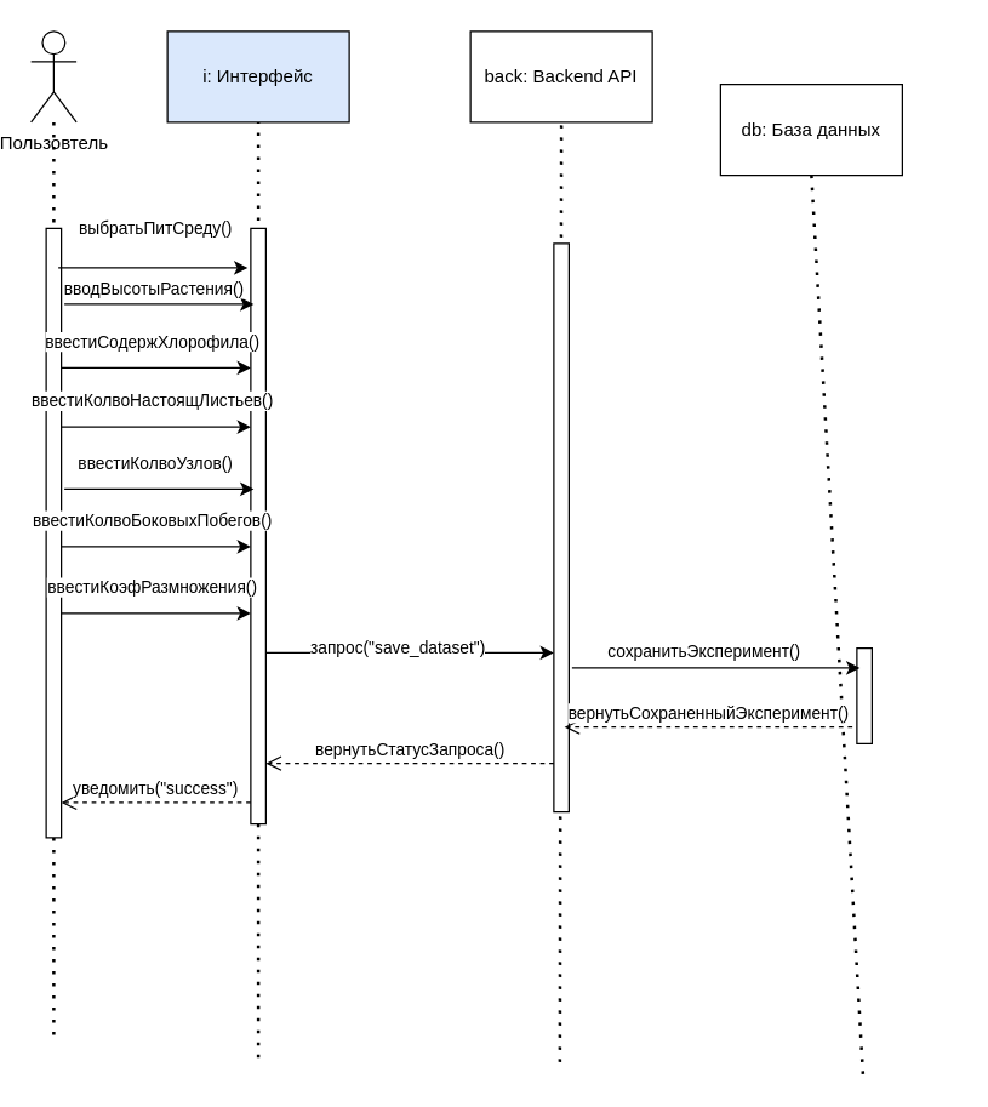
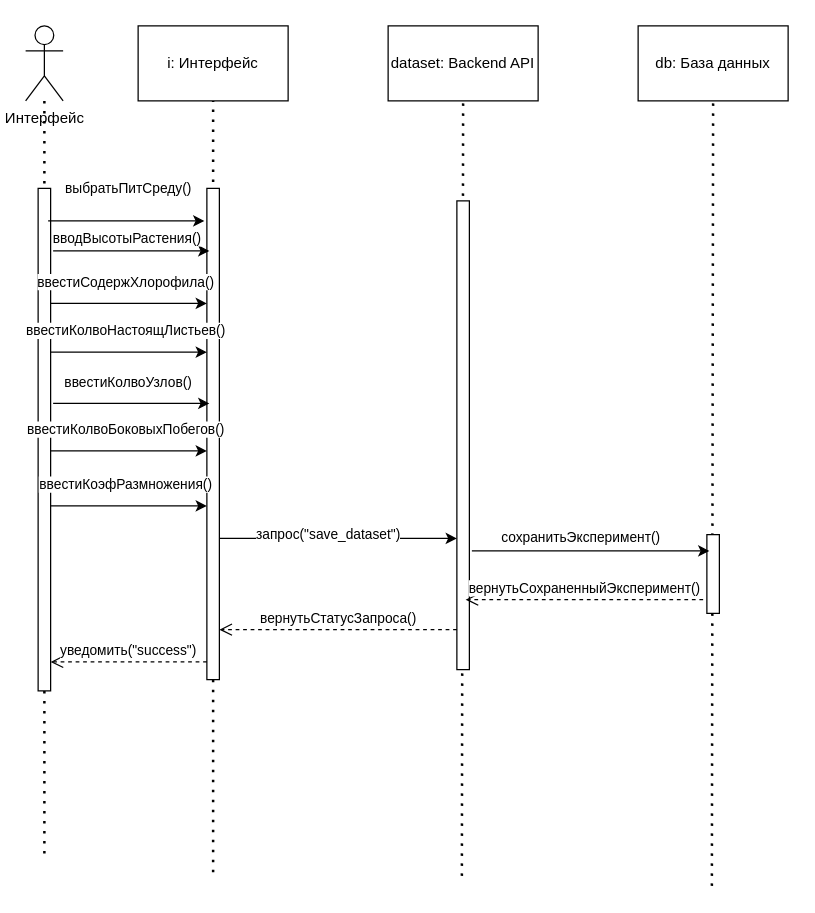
- <mxCell id="7" value="i: Интерфейс" style="rounded=0;whiteSpace=wrap;html=1;fillColor=#dae8fc;" parent="1" vertex="1"><mxGeometry x="110" y="20" width="120" height="60" as="geometry" /></mxCell>
+ <mxCell id="7" value="i: Интерфейс" style="rounded=0;whiteSpace=wrap;html=1;" parent="1" vertex="1"><mxGeometry x="110" y="20" width="120" height="60" as="geometry" /></mxCell>
- <mxCell id="10" value="back: Backend API" style="rounded=0;whiteSpace=wrap;html=1;" parent="1" vertex="1"><mxGeometry x="310" y="20" width="120" height="60" as="geometry" /></mxCell>
+ <mxCell id="10" value="dataset: Backend API" style="rounded=0;whiteSpace=wrap;html=1;" parent="1" vertex="1"><mxGeometry x="310" y="20" width="120" height="60" as="geometry" /></mxCell>
- <mxCell id="12" value="db: База данных" style="rounded=0;whiteSpace=wrap;html=1;" parent="1" vertex="1"><mxGeometry x="475" y="55" width="120" height="60" as="geometry" /></mxCell>
+ <mxCell id="12" value="db: База данных" style="rounded=0;whiteSpace=wrap;html=1;" parent="1" vertex="1"><mxGeometry x="510" y="20" width="120" height="60" as="geometry" /></mxCell>
- <mxCell id="6" value="Пользовтель" style="shape=umlActor;verticalLabelPosition=bottom;verticalAlign=top;html=1;outlineConnect=0;align=center;horizontal=1;labelPosition=center;" parent="1" vertex="1"><mxGeometry x="20" y="20" width="30" height="60" as="geometry" /></mxCell>
+ <mxCell id="6" value="Интерфейс" style="shape=umlActor;verticalLabelPosition=bottom;verticalAlign=top;html=1;outlineConnect=0;align=center;horizontal=1;labelPosition=center;" parent="1" vertex="1"><mxGeometry x="20" y="20" width="30" height="60" as="geometry" /></mxCell>
